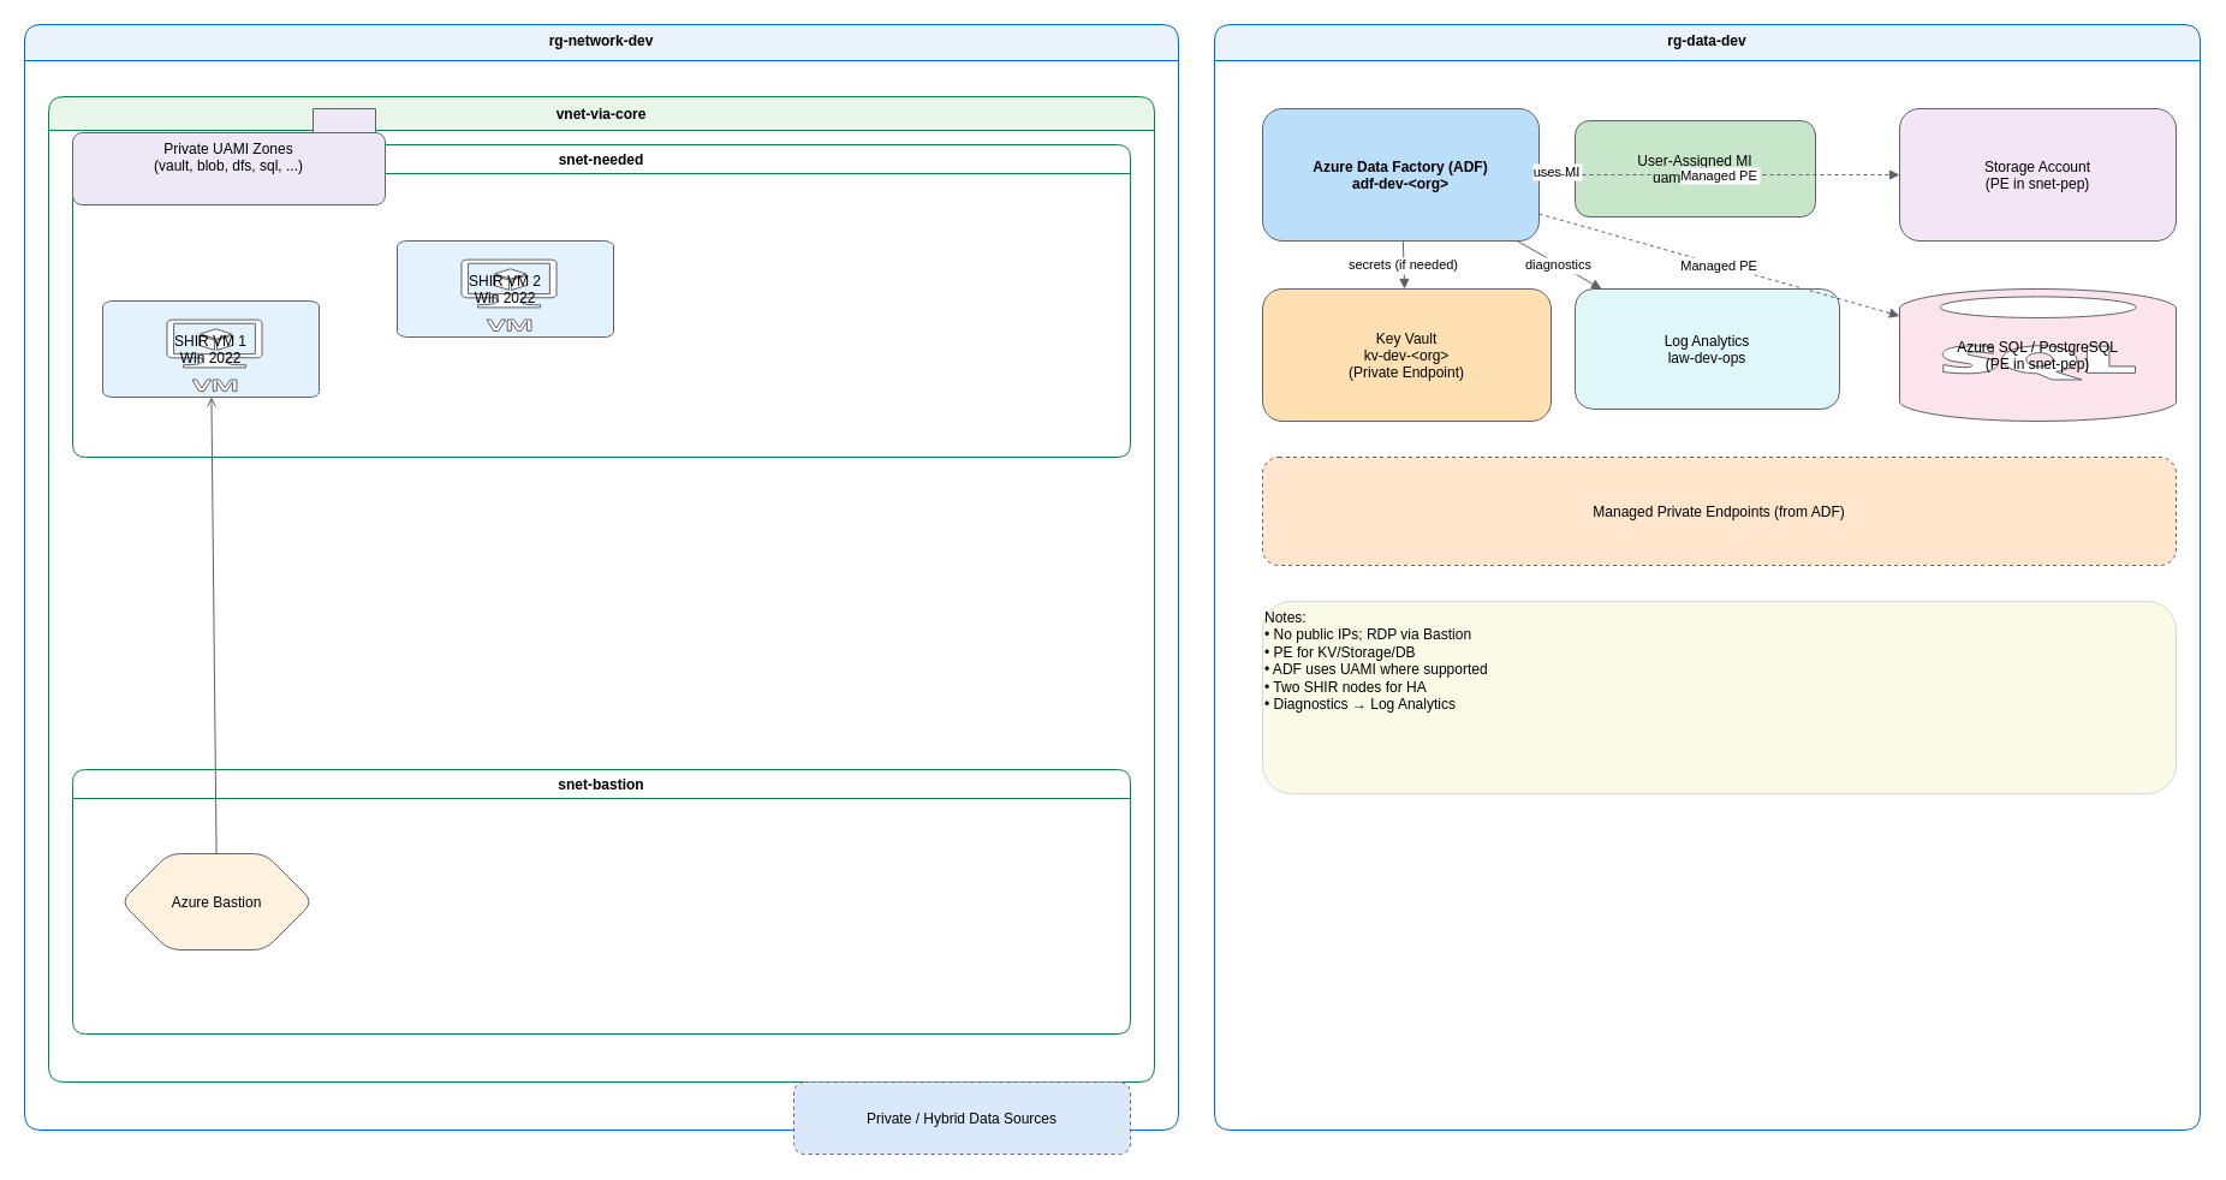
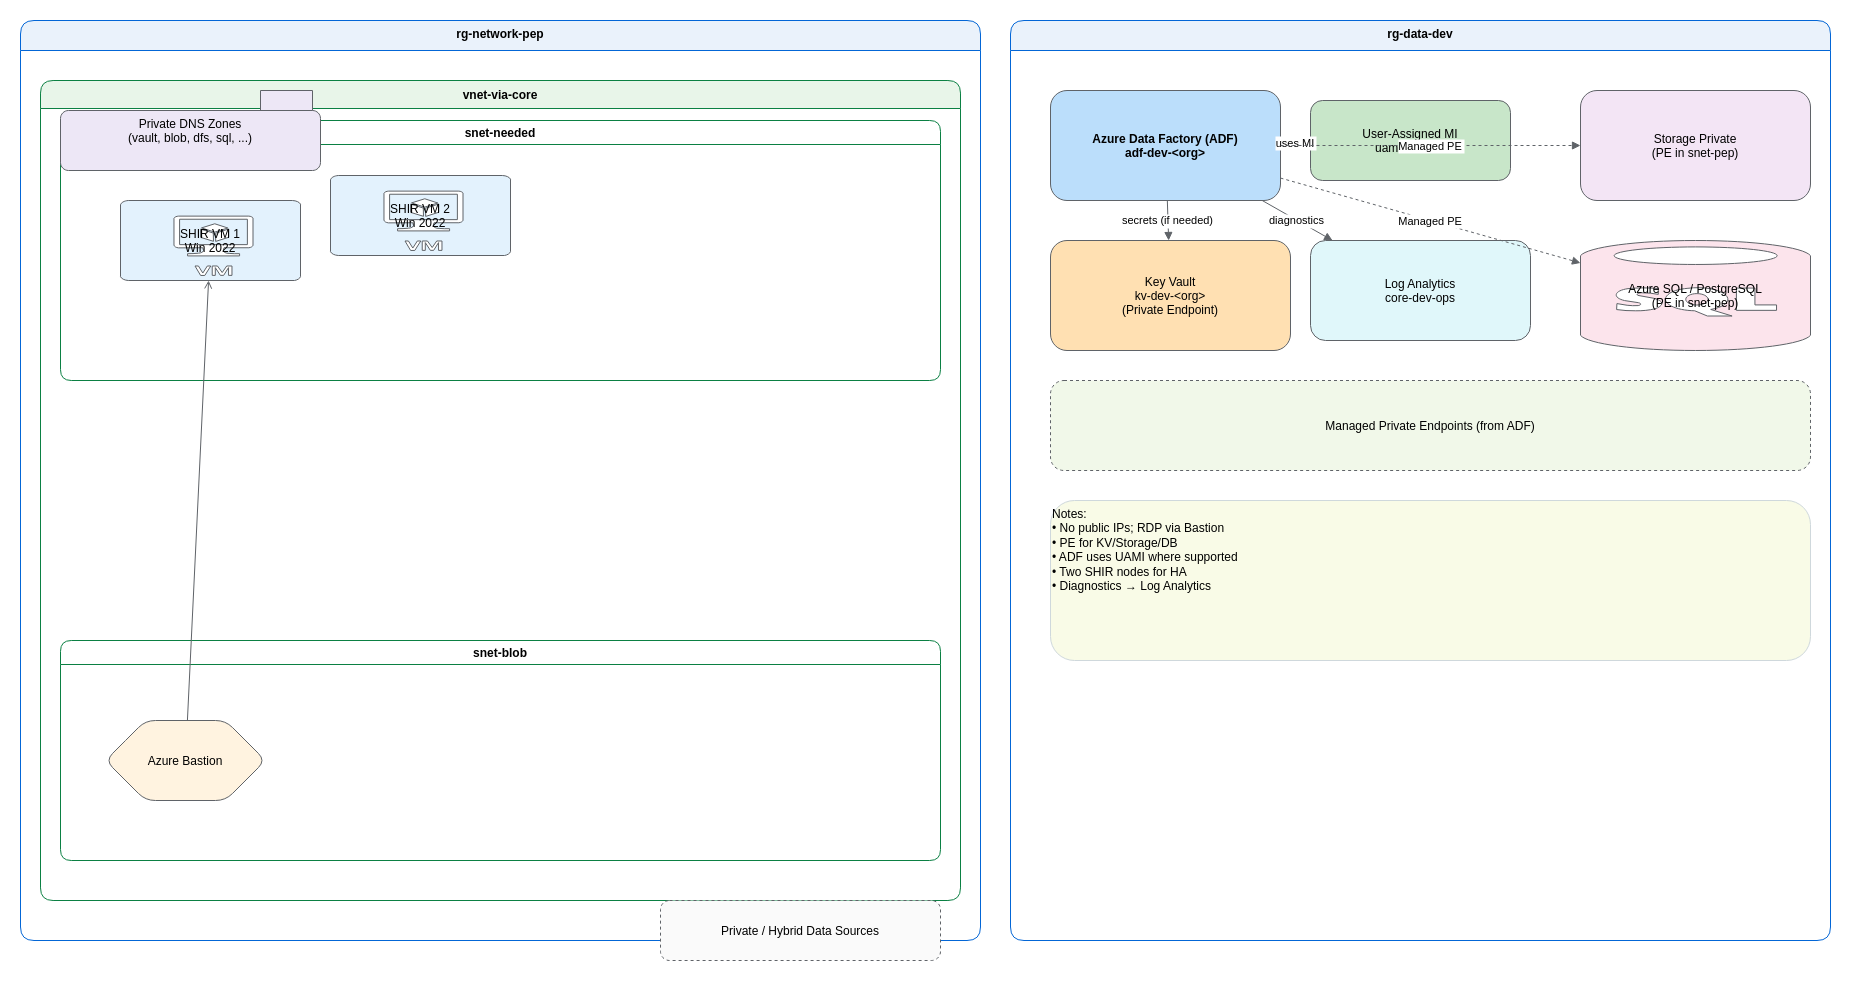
- <mxCell id="3" value="rg-network-dev" style="swimlane;fontStyle=1;align=center;verticalAlign=top;childLayout=stackLayout;horizontal=1;horizontalStack=0;startSize=30;rounded=1;strokeColor=#0366d6;fillColor=#eaf2fb;" vertex="1" parent="1"><mxGeometry x="20" y="20" width="960" height="920" as="geometry" /></mxCell>
+ <mxCell id="3" value="rg-network-pep" style="swimlane;fontStyle=1;align=center;verticalAlign=top;childLayout=stackLayout;horizontal=1;horizontalStack=0;startSize=30;rounded=1;strokeColor=#0366d6;fillColor=#eaf2fb;" vertex="1" parent="1"><mxGeometry x="20" y="20" width="960" height="920" as="geometry" /></mxCell>
- <mxCell id="10" value="Private UAMI Zones&#10;(vault, blob, dfs, sql, ...)" style="shape=folder;rounded=1;strokeColor=#5f6368;fillColor=#ede7f6;" vertex="1" parent="3"><mxGeometry x="40" y="70" width="260" height="80" as="geometry" /></mxCell>
+ <mxCell id="10" value="Private DNS Zones&#10;(vault, blob, dfs, sql, ...)" style="shape=folder;rounded=1;strokeColor=#5f6368;fillColor=#ede7f6;" vertex="1" parent="3"><mxGeometry x="40" y="70" width="260" height="80" as="geometry" /></mxCell>
- <mxCell id="15" value="Storage Account&#10;(PE in snet-pep)" style="shape=mxgraph.azure.storage_account;strokeColor=#5f6368;fillColor=#f3e5f5;rounded=1;" vertex="1" parent="2"><mxGeometry x="570" y="70" width="230" height="110" as="geometry" /></mxCell>
+ <mxCell id="15" value="Storage Private&#10;(PE in snet-pep)" style="shape=mxgraph.azure.storage_account;strokeColor=#5f6368;fillColor=#f3e5f5;rounded=1;" vertex="1" parent="2"><mxGeometry x="570" y="70" width="230" height="110" as="geometry" /></mxCell>
- <mxCell id="9" value="SHIR VM 2&#10;Win 2022" style="shape=mxgraph.azure.virtual_machine;strokeColor=#5f6368;fillColor=#e3f2fd;rounded=1;" vertex="1" parent="5"><mxGeometry x="270" y="80" width="180" height="80" as="geometry" /></mxCell>
+ <mxCell id="9" value="SHIR VM 2&#10;Win 2022" style="shape=mxgraph.azure.virtual_machine;strokeColor=#5f6368;fillColor=#e3f2fd;rounded=1;" vertex="1" parent="5"><mxGeometry x="270" y="55" width="180" height="80" as="geometry" /></mxCell>
- <mxCell id="14" value="Log Analytics&#10;law-dev-ops" style="shape=mxgraph.azure.log_analytics_workspaces;strokeColor=#5f6368;fillColor=#e0f7fa;rounded=1;" vertex="1" parent="2"><mxGeometry x="300" y="220" width="220" height="100" as="geometry" /></mxCell>
+ <mxCell id="14" value="Log Analytics&#10;core-dev-ops" style="shape=mxgraph.azure.log_analytics_workspaces;strokeColor=#5f6368;fillColor=#e0f7fa;rounded=1;" vertex="1" parent="2"><mxGeometry x="300" y="220" width="220" height="100" as="geometry" /></mxCell>
- <mxCell id="8" value="SHIR VM 1&#10;Win 2022" style="shape=mxgraph.azure.virtual_machine;strokeColor=#5f6368;fillColor=#e3f2fd;rounded=1;" vertex="1" parent="5"><mxGeometry x="25" y="130" width="180" height="80" as="geometry" /></mxCell>
+ <mxCell id="8" value="SHIR VM 1&#10;Win 2022" style="shape=mxgraph.azure.virtual_machine;strokeColor=#5f6368;fillColor=#e3f2fd;rounded=1;" vertex="1" parent="5"><mxGeometry x="60" y="80" width="180" height="80" as="geometry" /></mxCell>
- <mxCell id="17" value="Managed Private Endpoints (from ADF)" style="rounded=1;strokeColor=#5f6368;fillColor=#ffe6cc;dashed=1;" vertex="1" parent="2"><mxGeometry x="40" y="360" width="760" height="90" as="geometry" /></mxCell>
+ <mxCell id="17" value="Managed Private Endpoints (from ADF)" style="rounded=1;strokeColor=#5f6368;fillColor=#f1f8e9;dashed=1;" vertex="1" parent="2"><mxGeometry x="40" y="360" width="760" height="90" as="geometry" /></mxCell>
- <mxCell id="6" value="snet-bastion" style="swimlane;startSize=24;rounded=1;strokeColor=#0b8043;fillColor=#ffffff;fontStyle=1;" vertex="1" parent="4"><mxGeometry x="20" y="560" width="880" height="220" as="geometry" /></mxCell>
+ <mxCell id="6" value="snet-blob" style="swimlane;startSize=24;rounded=1;strokeColor=#0b8043;fillColor=#ffffff;fontStyle=1;" vertex="1" parent="4"><mxGeometry x="20" y="560" width="880" height="220" as="geometry" /></mxCell>
- <mxCell id="7" value="Azure Bastion" style="shape=hexagon;perimeter=hexagonPerimeter2;rounded=1;strokeColor=#5f6368;fillColor=#fff3e0;" vertex="1" parent="6"><mxGeometry x="40" y="70" width="160" height="80" as="geometry" /></mxCell>
+ <mxCell id="7" value="Azure Bastion" style="shape=hexagon;perimeter=hexagonPerimeter2;rounded=1;strokeColor=#5f6368;fillColor=#fff3e0;" vertex="1" parent="6"><mxGeometry x="45" y="80" width="160" height="80" as="geometry" /></mxCell>
- <mxCell id="24" value="Private / Hybrid Data Sources" style="rounded=1;strokeColor=#5f6368;fillColor=#dae8fc;dashed=1;" vertex="1" parent="3"><mxGeometry x="640" y="880" width="280" height="60" as="geometry" /></mxCell>
+ <mxCell id="24" value="Private / Hybrid Data Sources" style="rounded=1;strokeColor=#5f6368;fillColor=#fafafa;dashed=1;" vertex="1" parent="3"><mxGeometry x="640" y="880" width="280" height="60" as="geometry" /></mxCell>
